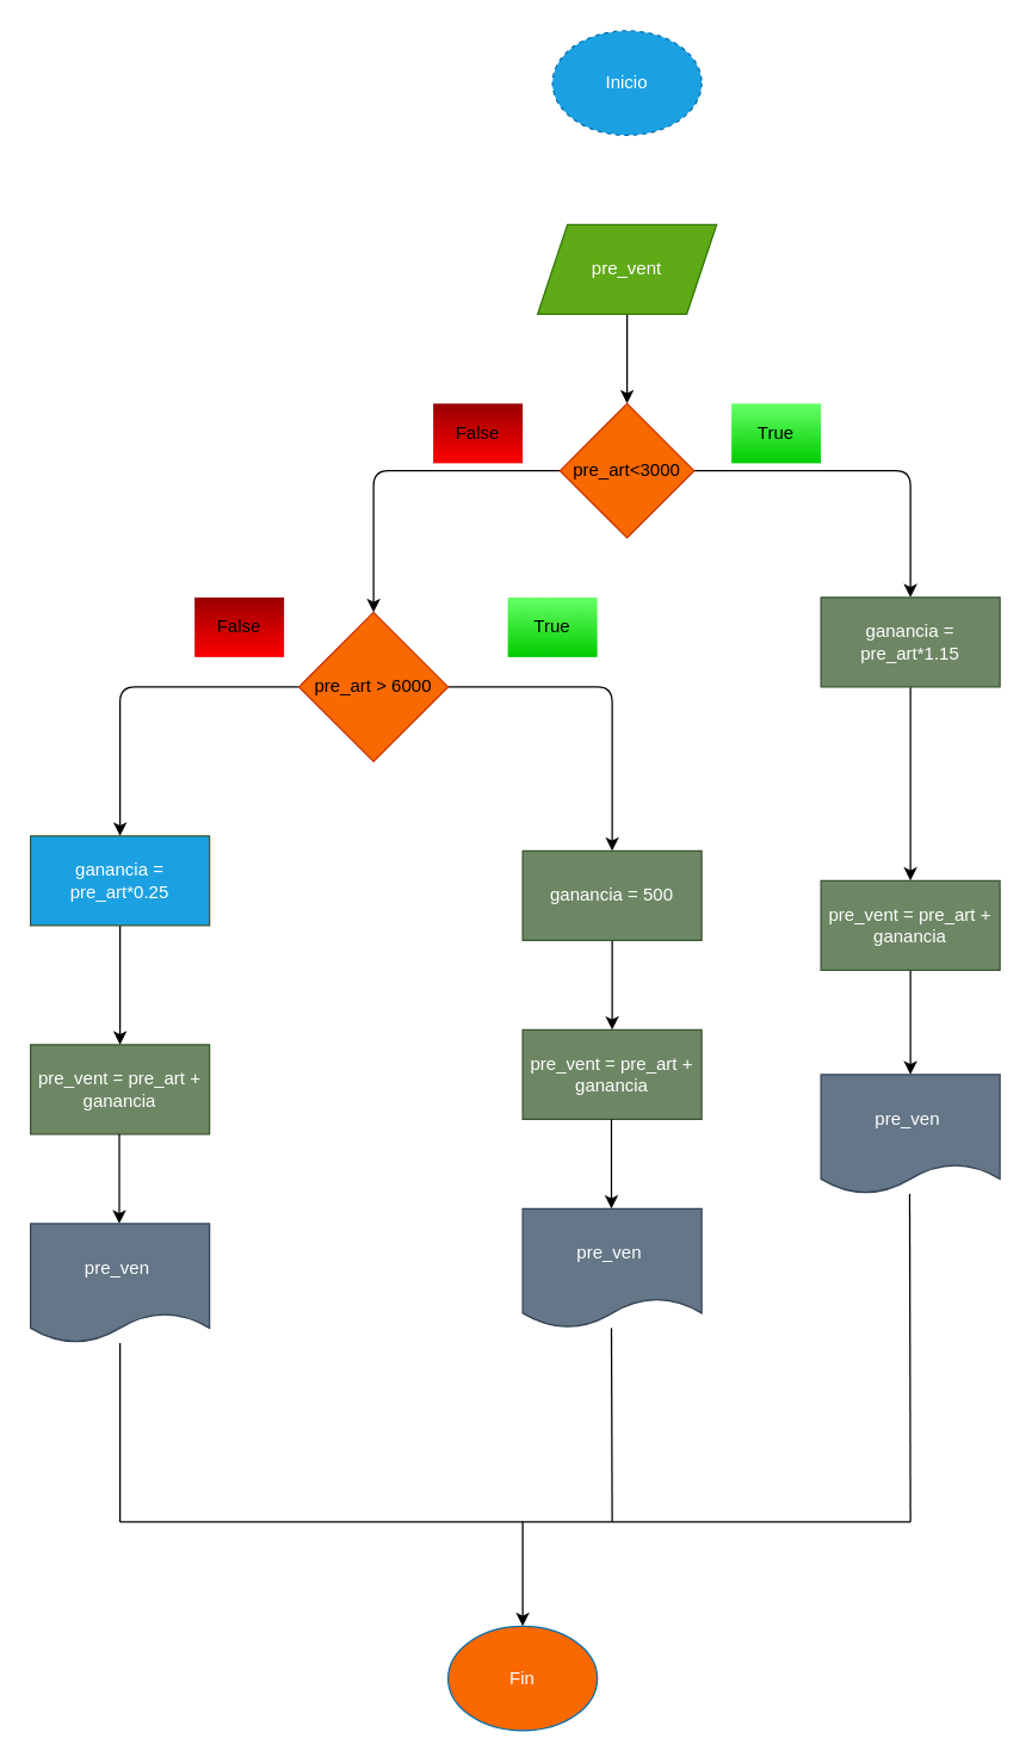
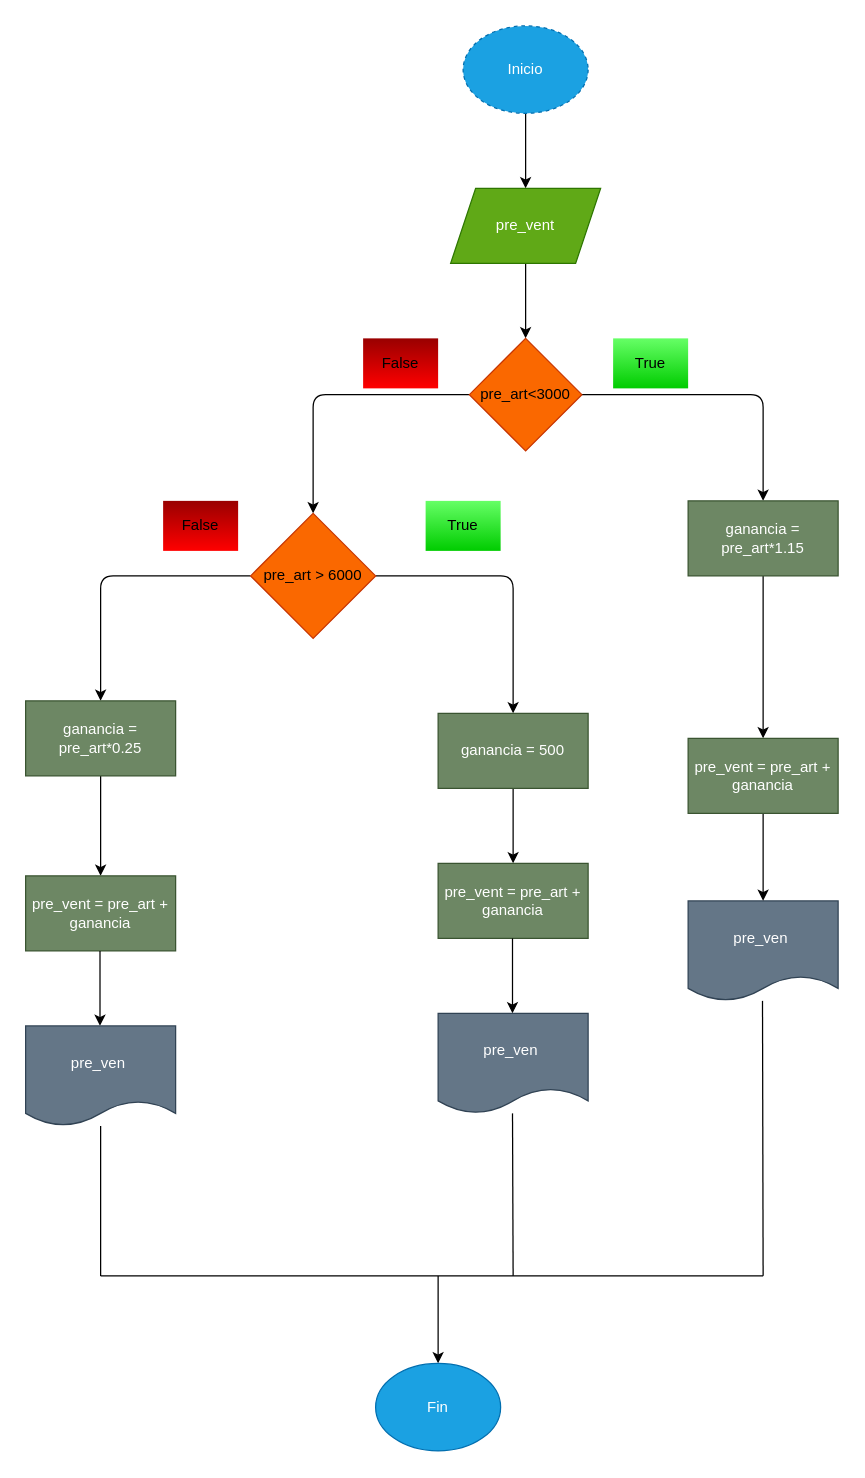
+ <mxCell id="2" value="" style="edgeStyle=none;html=1;" edge="1" parent="1" source="3" target="5"><mxGeometry relative="1" as="geometry"><mxPoint x="420" y="140" as="targetPoint" /></mxGeometry></mxCell>
- <mxCell id="23" value="ganancia = pre_art*0.25" style="rounded=0;whiteSpace=wrap;html=1;fillColor=#1ba1e2;fontColor=#ffffff;strokeColor=#3A5431;" vertex="1" parent="1"><mxGeometry x="20" y="560" width="120" height="60" as="geometry" /></mxCell>
+ <mxCell id="23" value="ganancia = pre_art*0.25" style="rounded=0;whiteSpace=wrap;html=1;fillColor=#6d8764;fontColor=#ffffff;strokeColor=#3A5431;" vertex="1" parent="1"><mxGeometry x="20" y="560" width="120" height="60" as="geometry" /></mxCell>
- <mxCell id="32" value="Fin" style="ellipse;whiteSpace=wrap;html=1;fillColor=#fa6800;fontColor=#ffffff;strokeColor=#006EAF;" vertex="1" parent="1"><mxGeometry x="300" y="1090" width="100" height="70" as="geometry" /></mxCell>
+ <mxCell id="32" value="Fin" style="ellipse;whiteSpace=wrap;html=1;fillColor=#1ba1e2;fontColor=#ffffff;strokeColor=#006EAF;" vertex="1" parent="1"><mxGeometry x="300" y="1090" width="100" height="70" as="geometry" /></mxCell>
